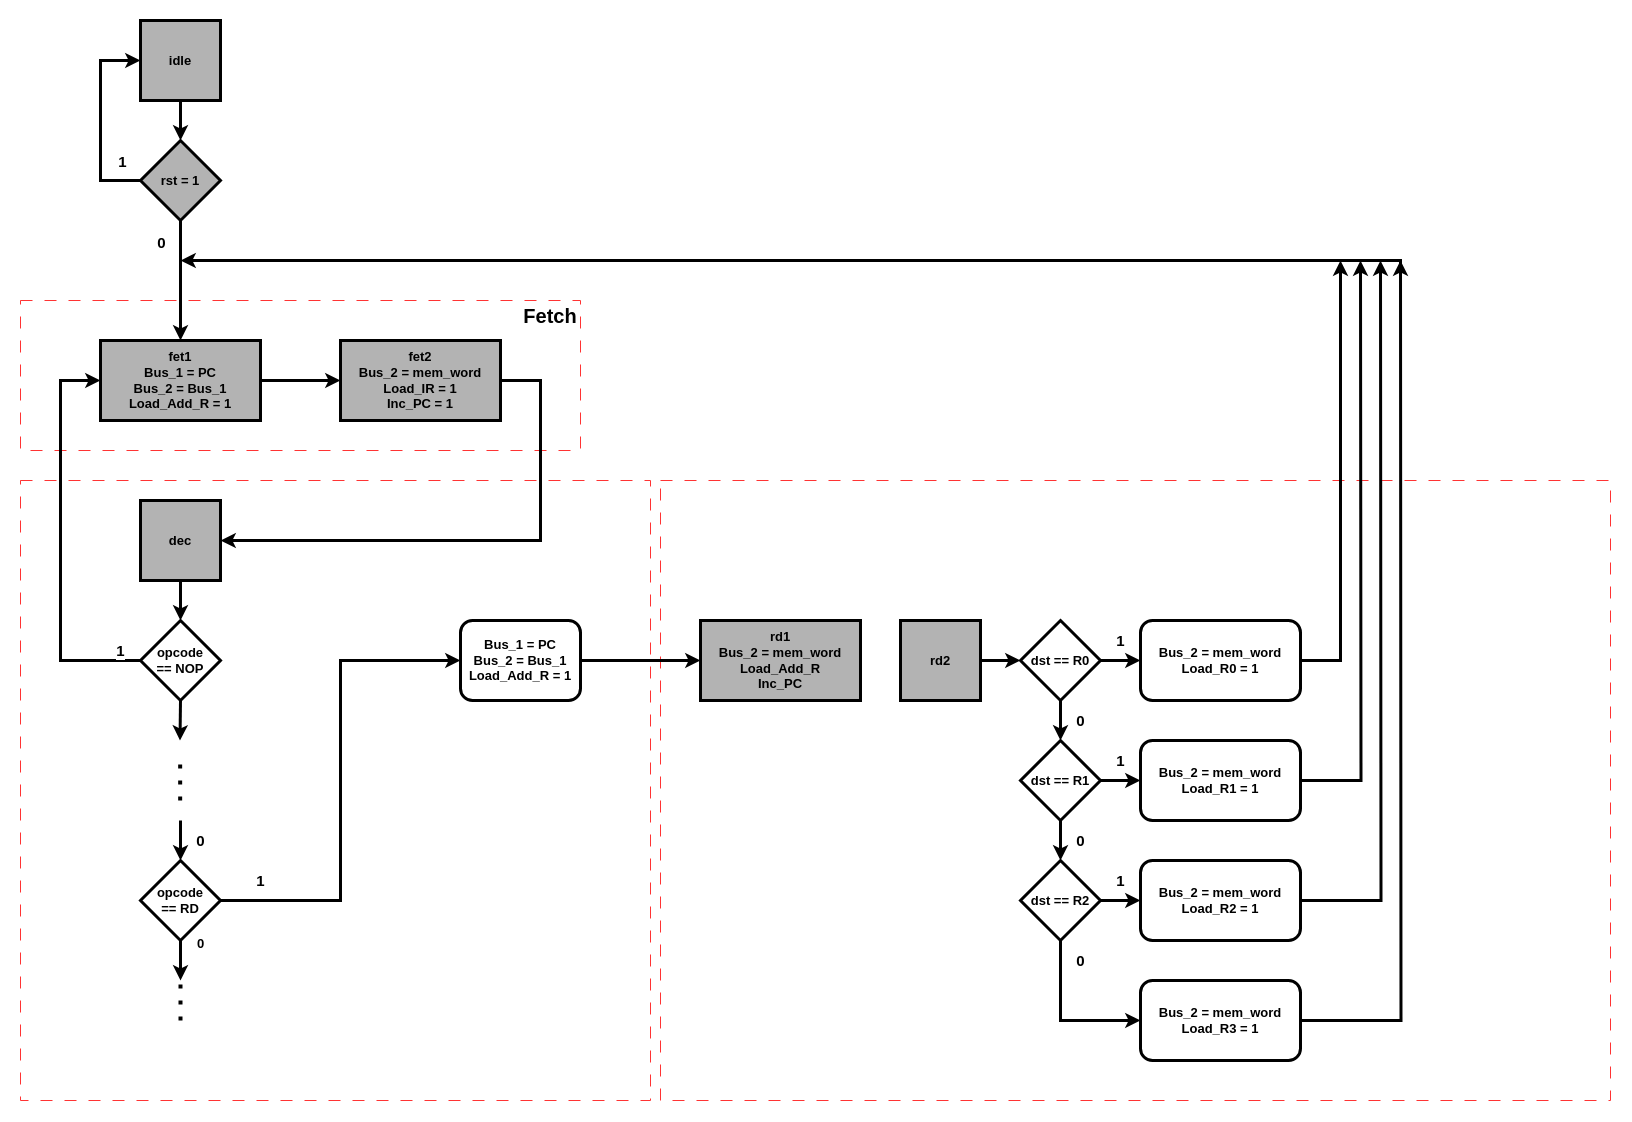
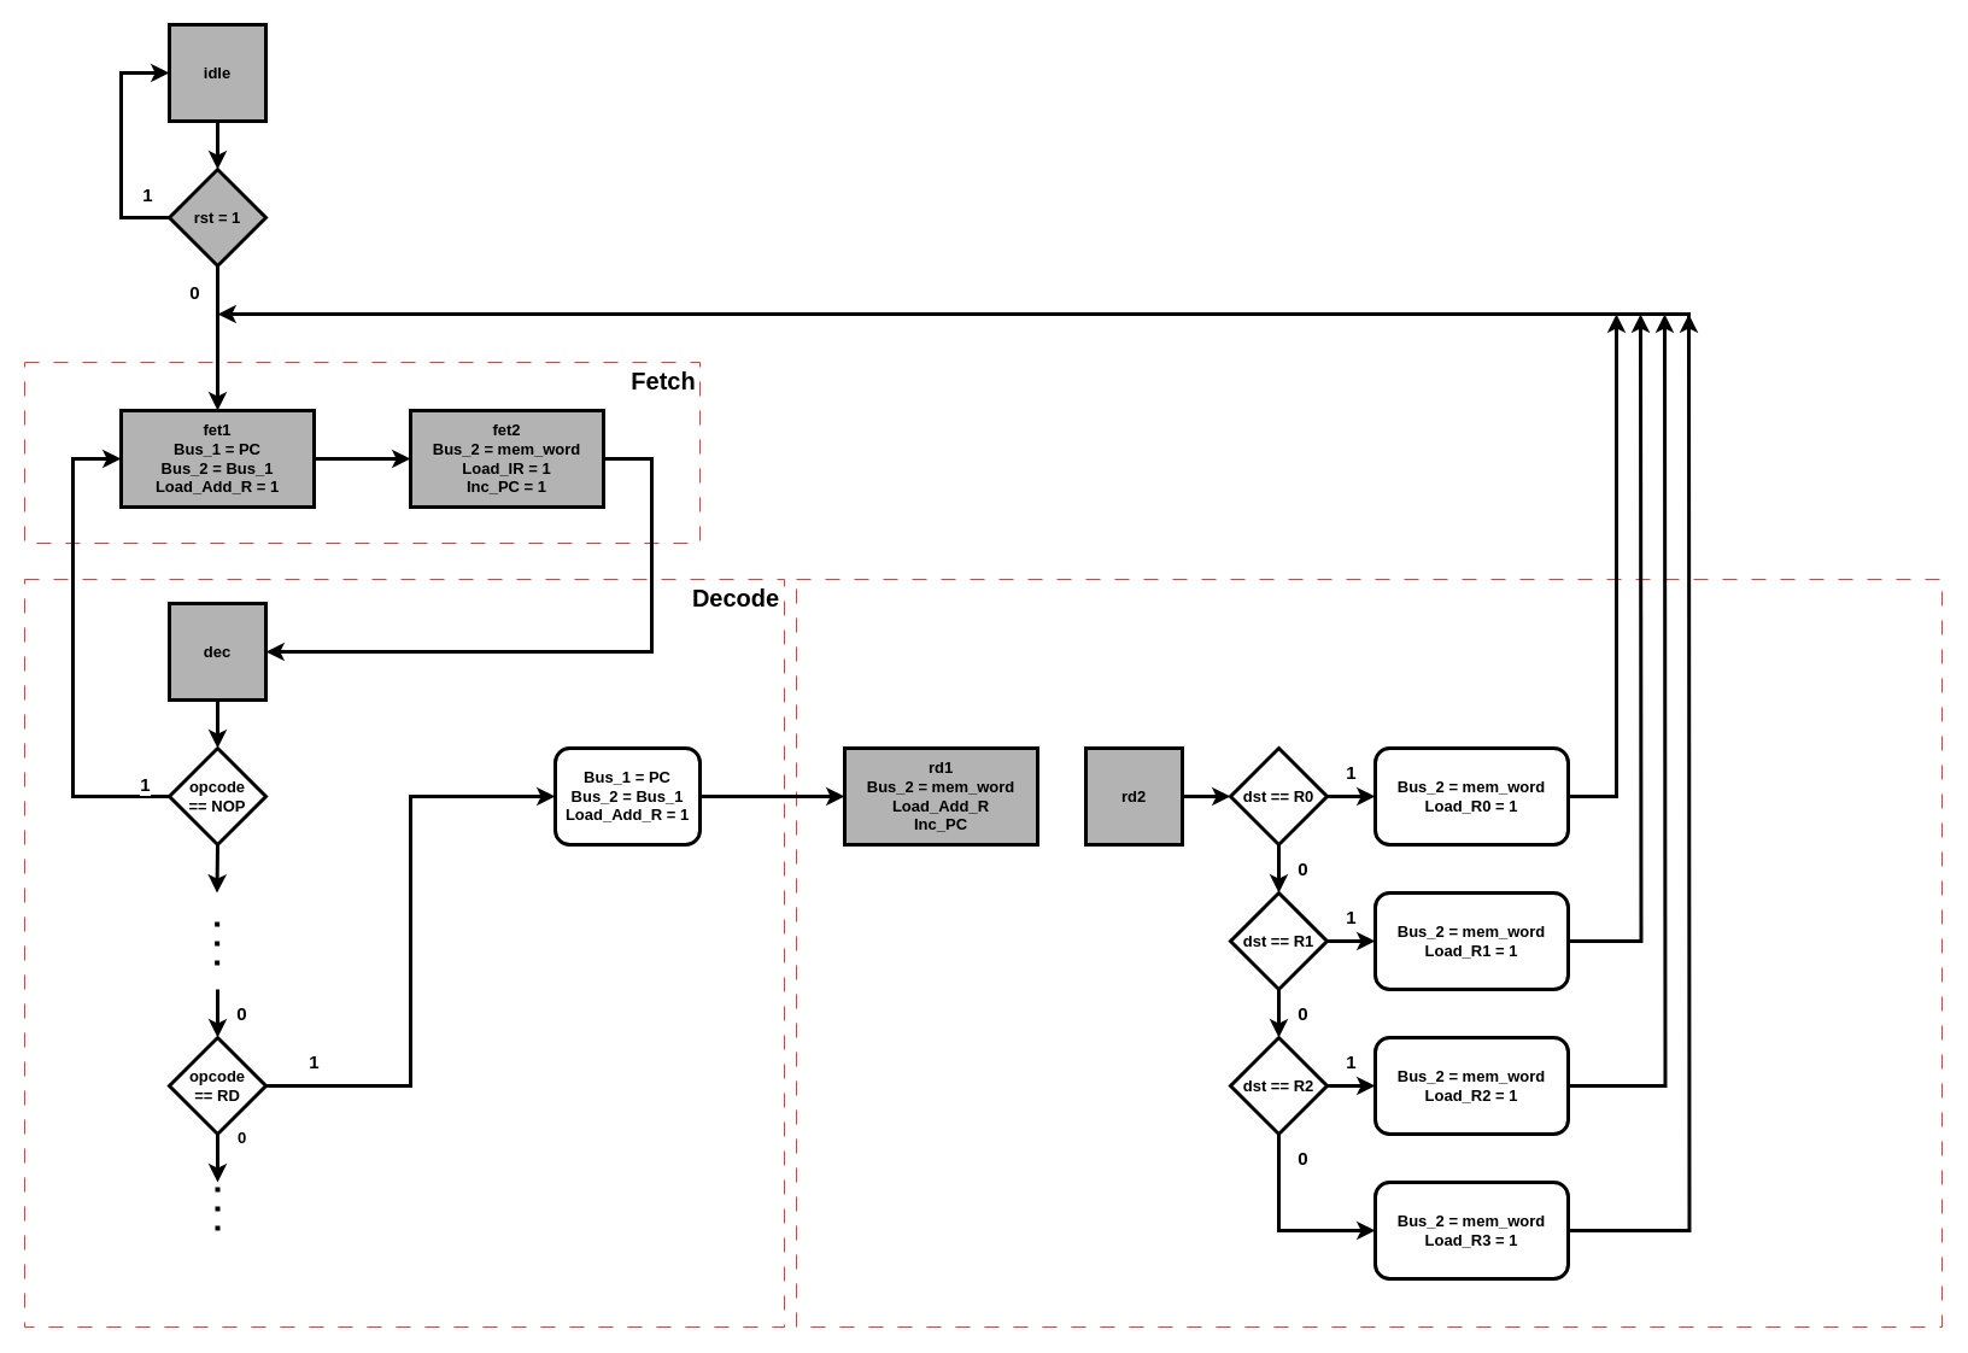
+ <mxCell id="18" value="&lt;span style=&quot;font-size: 20px;&quot;&gt;&lt;font style=&quot;font-size: 20px;&quot;&gt;Decode&lt;/font&gt;&lt;/span&gt;" style="text;html=1;strokeColor=none;fillColor=none;align=center;verticalAlign=middle;whiteSpace=wrap;rounded=0;fontSize=20;fontStyle=1" parent="1" vertex="1"><mxGeometry x="570" y="480" width="80" height="30" as="geometry" /></mxCell>
